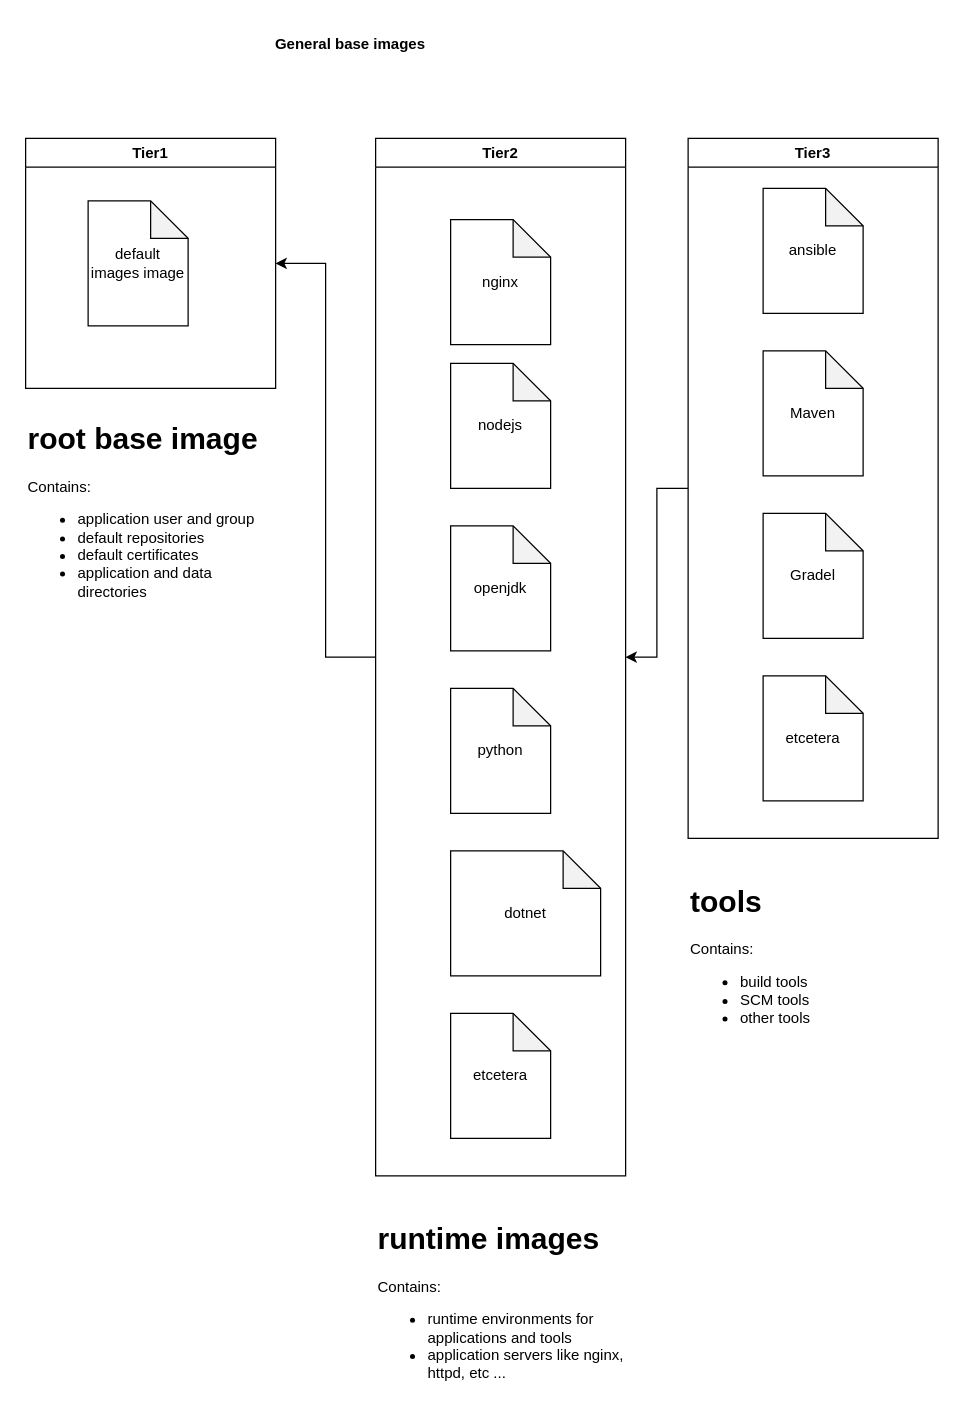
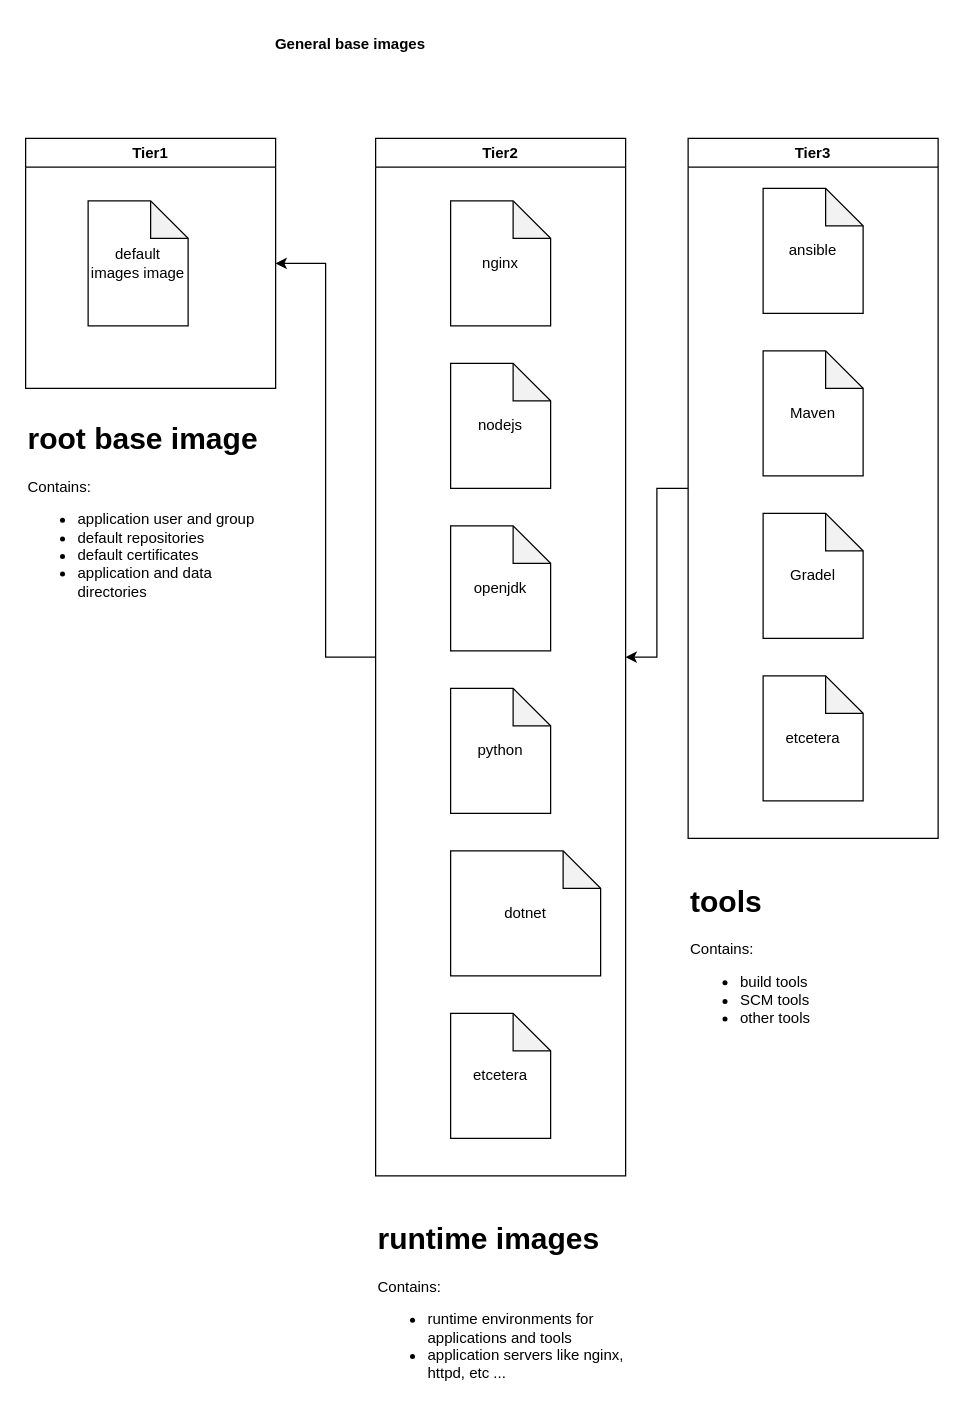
- <mxCell id="8" value="nginx" style="shape=note;whiteSpace=wrap;html=1;backgroundOutline=1;darkOpacity=0.05;" vertex="1" parent="7"><mxGeometry x="60" y="65" width="80" height="100" as="geometry" /></mxCell>
+ <mxCell id="8" value="nginx" style="shape=note;whiteSpace=wrap;html=1;backgroundOutline=1;darkOpacity=0.05;" vertex="1" parent="7"><mxGeometry x="60" y="50" width="80" height="100" as="geometry" /></mxCell>
